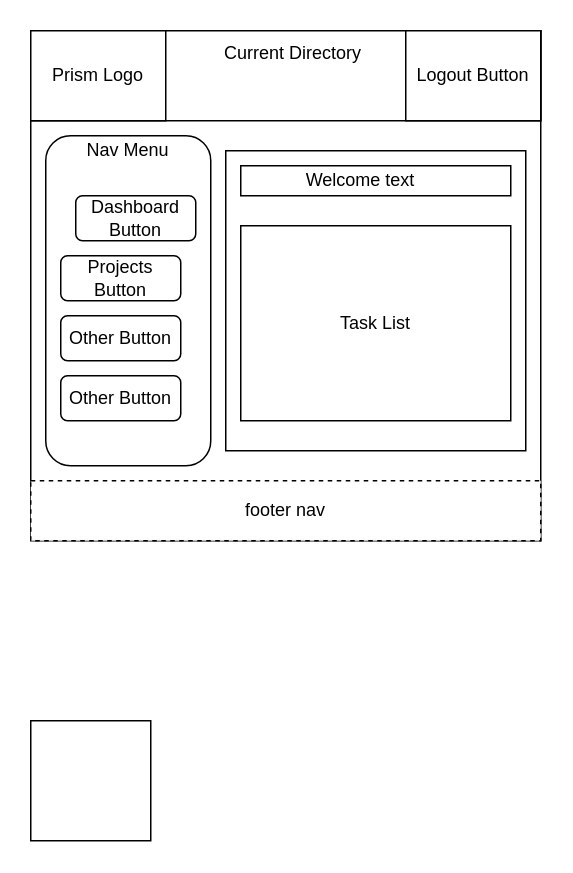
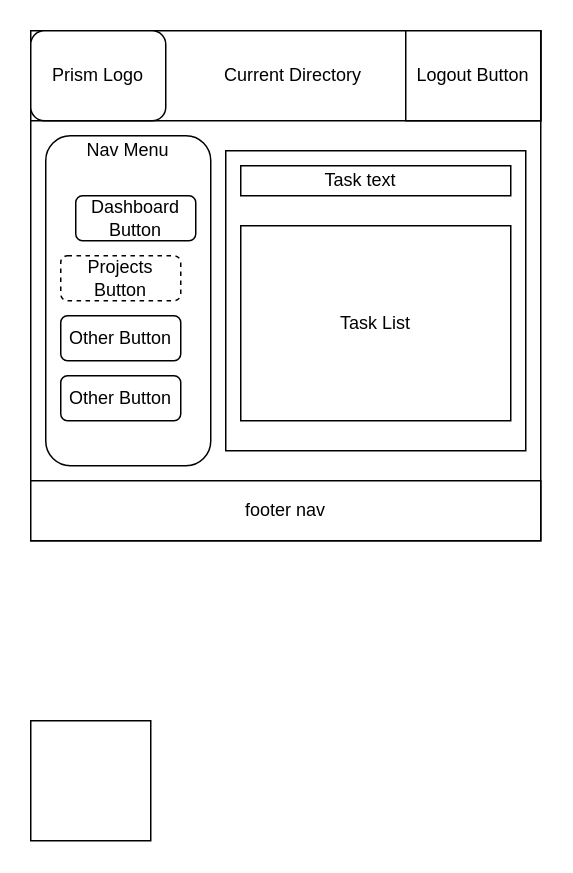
- <mxCell id="16" value="Current Directory" style="text;html=1;strokeColor=none;fillColor=none;align=center;verticalAlign=middle;whiteSpace=wrap;rounded=0;" parent="1" vertex="1"><mxGeometry x="140" y="25" width="110" height="20" as="geometry" /></mxCell>
+ <mxCell id="16" value="Current Directory" style="text;html=1;strokeColor=none;fillColor=none;align=center;verticalAlign=middle;whiteSpace=wrap;rounded=0;" parent="1" vertex="1"><mxGeometry x="140" y="40" width="110" height="20" as="geometry" /></mxCell>
- <mxCell id="4" value="Prism Logo" style="rounded=0;whiteSpace=wrap;html=1;" parent="1" vertex="1"><mxGeometry x="20" width="90" height="60" as="geometry" y="20" /></mxCell>
+ <mxCell id="4" value="Prism Logo" style="whiteSpace=wrap;html=1;rounded=1;" parent="1" vertex="1"><mxGeometry x="20" width="90" height="60" as="geometry" y="20" /></mxCell>
- <mxCell id="13" value="Welcome text" style="text;html=1;strokeColor=none;fillColor=none;align=center;verticalAlign=middle;whiteSpace=wrap;rounded=0;" parent="1" vertex="1"><mxGeometry x="200" y="110" width="80" height="20" as="geometry" /></mxCell>
+ <mxCell id="13" value="Task text" style="text;html=1;strokeColor=none;fillColor=none;align=center;verticalAlign=middle;whiteSpace=wrap;rounded=0;" parent="1" vertex="1"><mxGeometry x="200" y="110" width="80" height="20" as="geometry" /></mxCell>
- <mxCell id="17" value="Projects Button" style="rounded=1;whiteSpace=wrap;html=1;" parent="1" vertex="1"><mxGeometry x="40" y="170" width="80" height="30" as="geometry" /></mxCell>
+ <mxCell id="17" value="Projects Button" style="rounded=1;whiteSpace=wrap;html=1;dashed=1;" parent="1" vertex="1"><mxGeometry x="40" y="170" width="80" height="30" as="geometry" /></mxCell>
- <mxCell id="7" value="footer nav" style="rounded=0;whiteSpace=wrap;html=1;dashed=1;" parent="1" vertex="1"><mxGeometry x="20" y="320" width="340" height="40" as="geometry" /></mxCell>
+ <mxCell id="7" value="footer nav" style="rounded=0;whiteSpace=wrap;html=1;" parent="1" vertex="1"><mxGeometry x="20" y="320" width="340" height="40" as="geometry" /></mxCell>
